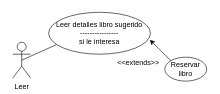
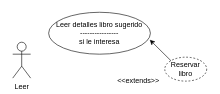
- <mxCell id="5" value="" style="endArrow=none;html=1;rounded=0;exitX=0.5;exitY=0.5;exitDx=0;exitDy=0;exitPerimeter=0;entryX=0.075;entryY=0.775;entryDx=0;entryDy=0;entryPerimeter=0;" edge="1" parent="1" source="2" target="3"><mxGeometry width="50" height="50" relative="1" as="geometry"><mxPoint x="320" y="240" as="sourcePoint" /><mxPoint x="370" y="190" as="targetPoint" /></mxGeometry></mxCell>
- <mxCell id="6" value="&amp;lt;&amp;lt;extends&amp;gt;&amp;gt;" style="text;html=1;strokeColor=none;fillColor=none;align=center;verticalAlign=middle;whiteSpace=wrap;rounded=0;" vertex="1" parent="1"><mxGeometry x="200" y="90" width="60" height="30" as="geometry" /></mxCell>
+ <mxCell id="6" value="&amp;lt;&amp;lt;extends&amp;gt;&amp;gt;" style="text;html=1;strokeColor=none;fillColor=none;align=center;verticalAlign=middle;whiteSpace=wrap;rounded=0;" vertex="1" parent="1"><mxGeometry x="200" y="120" width="60" height="30" as="geometry" /></mxCell>
- <mxCell id="4" value="Reservar libro" style="ellipse;whiteSpace=wrap;html=1;" vertex="1" parent="1"><mxGeometry x="274" y="95" width="70" height="40" as="geometry" /></mxCell>
+ <mxCell id="4" value="Reservar libro" style="ellipse;whiteSpace=wrap;html=1;dashed=1;" vertex="1" parent="1"><mxGeometry x="274" y="95" width="70" height="40" as="geometry" /></mxCell>
